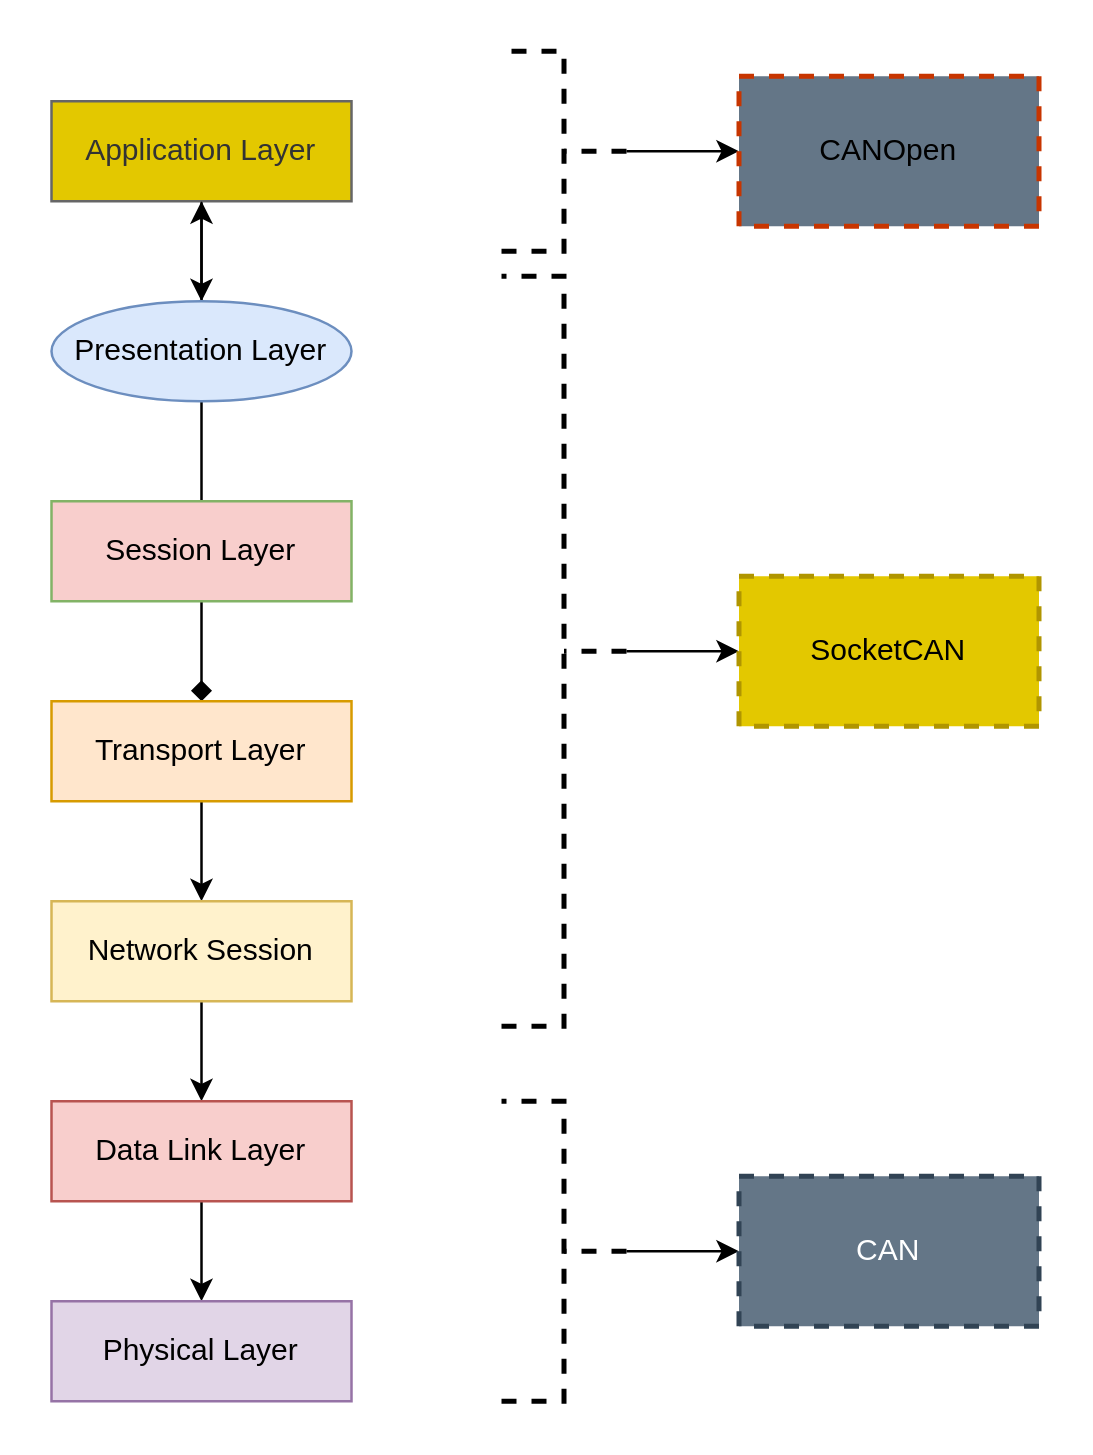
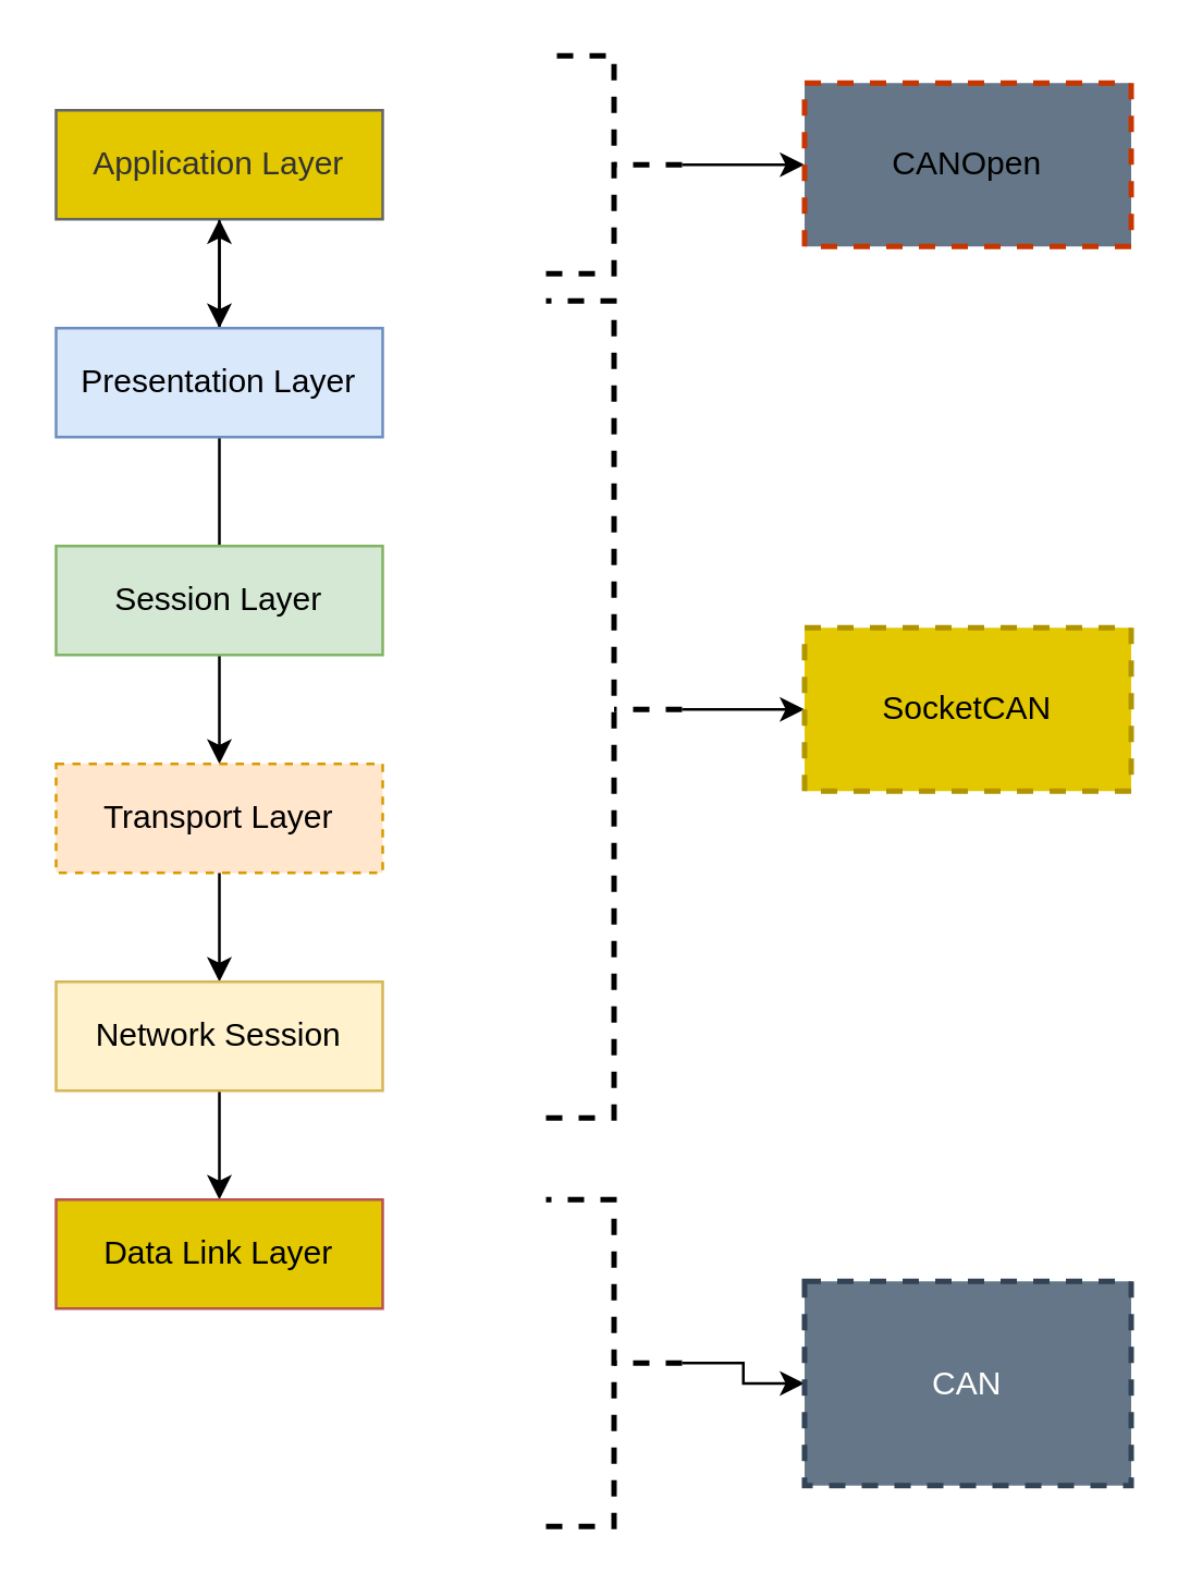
- <mxCell id="6" value="&lt;div&gt;Presentation Layer&lt;/div&gt;" style="ellipse;whiteSpace=wrap;html=1;fillColor=#dae8fc;strokeColor=#6c8ebf;" vertex="1" parent="1"><mxGeometry x="20" y="120" width="120" height="40" as="geometry" /></mxCell>
+ <mxCell id="6" value="&lt;div&gt;Presentation Layer&lt;/div&gt;" style="rounded=0;whiteSpace=wrap;html=1;fillColor=#dae8fc;strokeColor=#6c8ebf;" vertex="1" parent="1"><mxGeometry x="20" y="120" width="120" height="40" as="geometry" /></mxCell>
- <mxCell id="8" value="&lt;div&gt;Session Layer&lt;/div&gt;" style="rounded=0;whiteSpace=wrap;html=1;fillColor=#f8cecc;strokeColor=#82b366;" vertex="1" parent="1"><mxGeometry x="20" y="200" width="120" height="40" as="geometry" /></mxCell>
+ <mxCell id="8" value="&lt;div&gt;Session Layer&lt;/div&gt;" style="rounded=0;whiteSpace=wrap;html=1;fillColor=#d5e8d4;strokeColor=#82b366;" vertex="1" parent="1"><mxGeometry x="20" y="200" width="120" height="40" as="geometry" /></mxCell>
- <mxCell id="7" value="" style="edgeStyle=orthogonalEdgeStyle;rounded=0;orthogonalLoop=1;jettySize=auto;html=1;endArrow=diamond;" edge="1" parent="1" source="8" target="10"><mxGeometry relative="1" as="geometry" /></mxCell>
+ <mxCell id="7" value="" style="edgeStyle=orthogonalEdgeStyle;rounded=0;orthogonalLoop=1;jettySize=auto;html=1;" edge="1" parent="1" source="8" target="10"><mxGeometry relative="1" as="geometry" /></mxCell>
- <mxCell id="10" value="&lt;div&gt;Transport Layer&lt;/div&gt;" style="rounded=0;whiteSpace=wrap;html=1;fillColor=#ffe6cc;strokeColor=#d79b00;" vertex="1" parent="1"><mxGeometry x="20" y="280" width="120" height="40" as="geometry" /></mxCell>
+ <mxCell id="10" value="&lt;div&gt;Transport Layer&lt;/div&gt;" style="rounded=0;whiteSpace=wrap;html=1;fillColor=#ffe6cc;strokeColor=#d79b00;dashed=1;" vertex="1" parent="1"><mxGeometry x="20" y="280" width="120" height="40" as="geometry" /></mxCell>
- <mxCell id="14" value="&lt;div&gt;Data Link Layer&lt;/div&gt;" style="rounded=0;whiteSpace=wrap;html=1;fillColor=#f8cecc;strokeColor=#b85450;" vertex="1" parent="1"><mxGeometry x="20" y="440" width="120" height="40" as="geometry" /></mxCell>
+ <mxCell id="14" value="&lt;div&gt;Data Link Layer&lt;/div&gt;" style="rounded=0;whiteSpace=wrap;html=1;fillColor=#e3c800;strokeColor=#b85450;" vertex="1" parent="1"><mxGeometry x="20" y="440" width="120" height="40" as="geometry" /></mxCell>
- <mxCell id="13" value="" style="edgeStyle=orthogonalEdgeStyle;rounded=0;orthogonalLoop=1;jettySize=auto;html=1;" edge="1" parent="1" source="14" target="15"><mxGeometry relative="1" as="geometry" /></mxCell>
- <mxCell id="18" value="CAN" style="whiteSpace=wrap;html=1;align=center;strokeWidth=2;pointerEvents=1;dashed=1;fillColor=#647687;fontColor=#ffffff;strokeColor=#314354;" vertex="1" parent="1"><mxGeometry x="295" y="470" width="120" height="60" as="geometry" /></mxCell>
+ <mxCell id="18" value="CAN" style="whiteSpace=wrap;html=1;align=center;strokeWidth=2;pointerEvents=1;dashed=1;fillColor=#647687;fontColor=#ffffff;strokeColor=#314354;" vertex="1" parent="1"><mxGeometry x="295" y="470" width="120" height="75" as="geometry" /></mxCell>
- <mxCell id="15" value="&lt;div&gt;Physical Layer&lt;/div&gt;" style="rounded=0;whiteSpace=wrap;html=1;fillColor=#e1d5e7;strokeColor=#9673a6;" vertex="1" parent="1"><mxGeometry x="20" y="520" width="120" height="40" as="geometry" /></mxCell>
